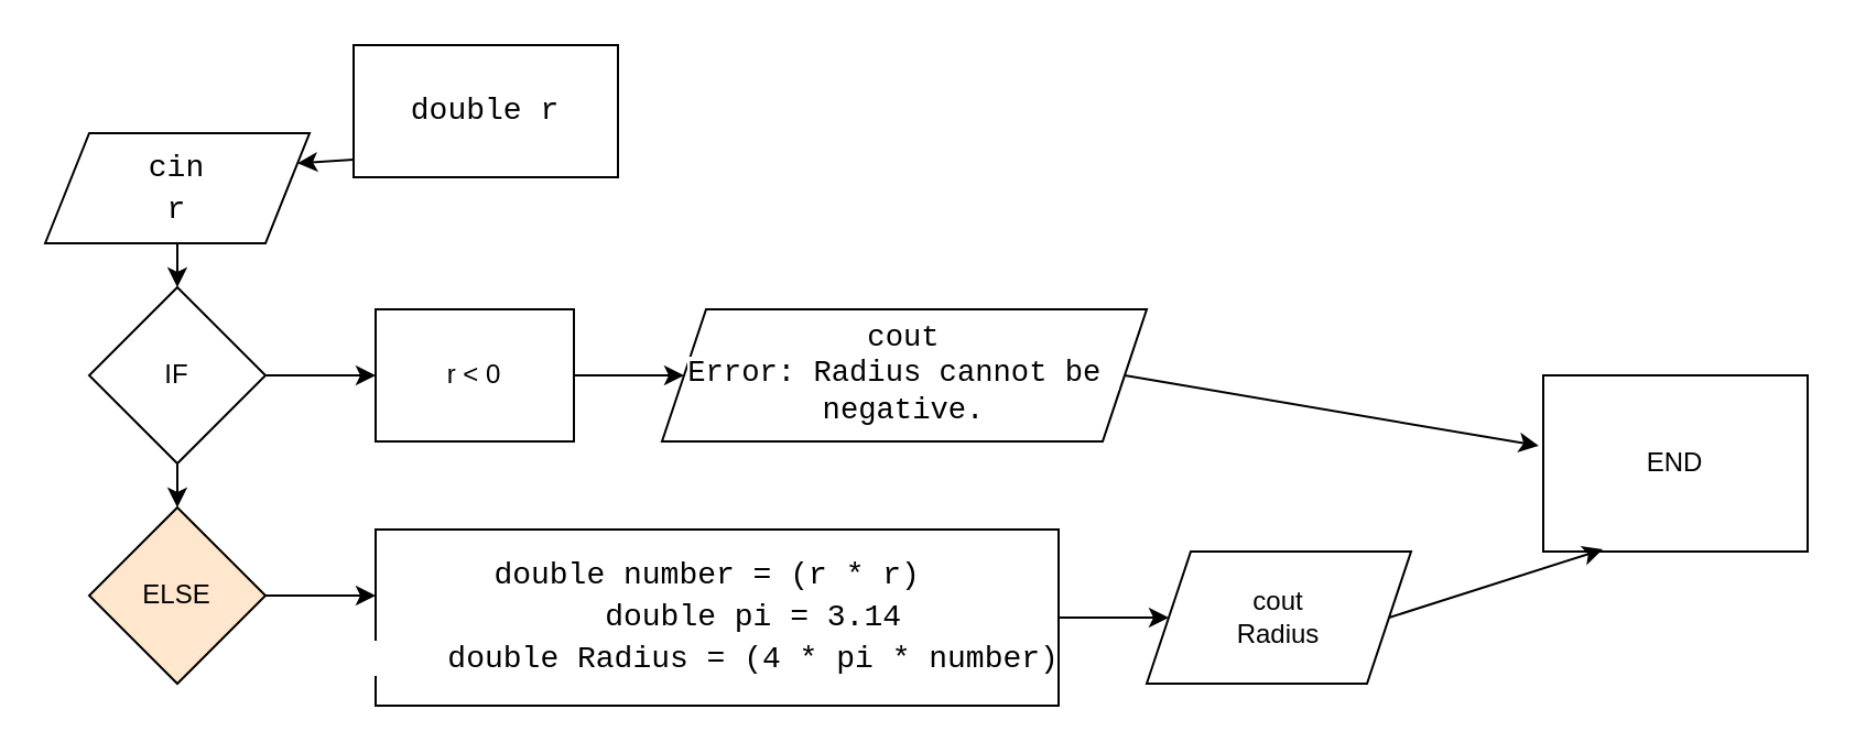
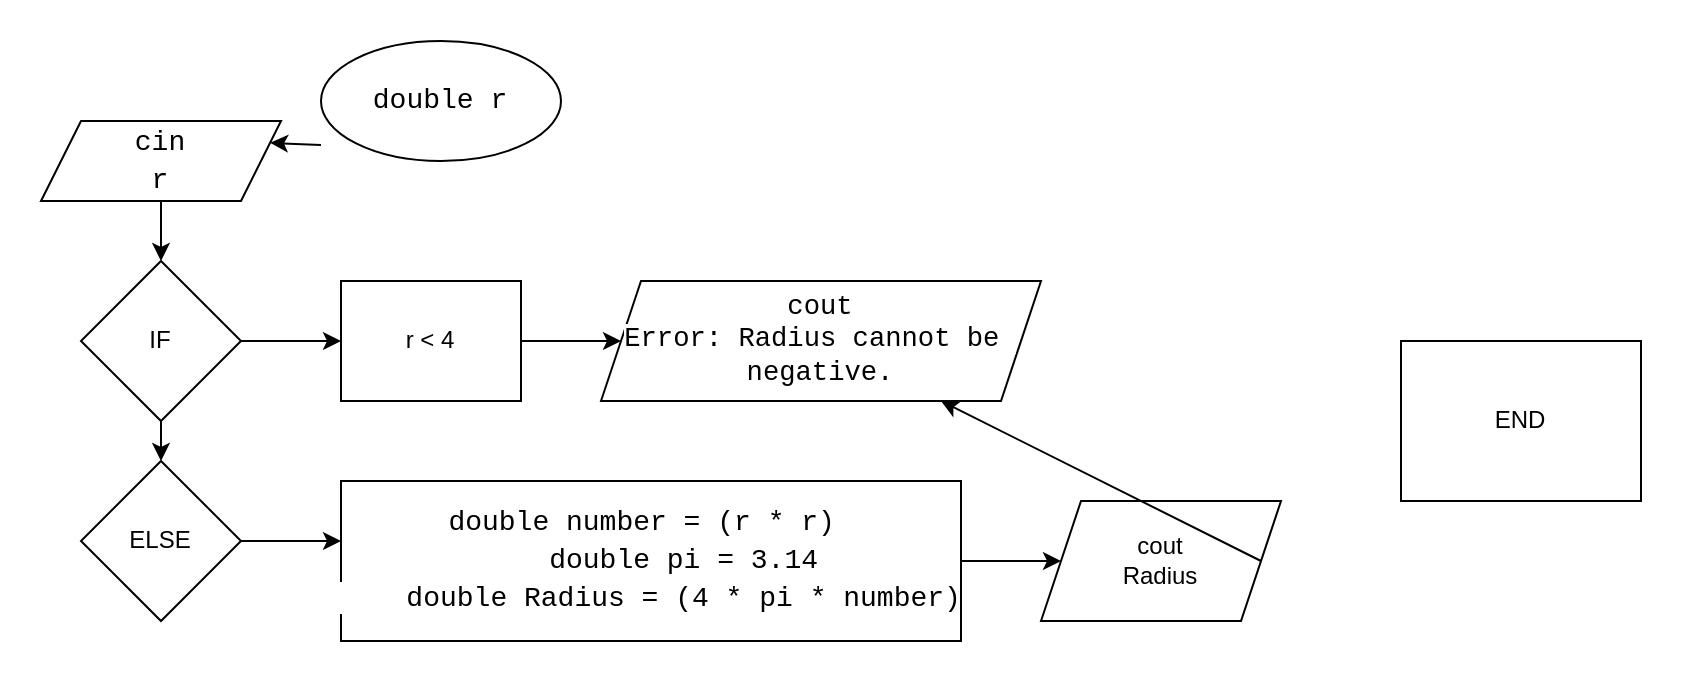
- <mxCell id="18" value="&lt;span style=&quot;font-family: Consolas, &amp;quot;Courier New&amp;quot;, monospace; font-size: 14px; white-space: pre;&quot;&gt;double r&lt;/span&gt;" style="rounded=0;whiteSpace=wrap;html=1;" vertex="1" parent="1"><mxGeometry x="160" y="20" width="120" height="60" as="geometry" /></mxCell>
+ <mxCell id="18" value="&lt;span style=&quot;font-family: Consolas, &amp;quot;Courier New&amp;quot;, monospace; font-size: 14px; white-space: pre;&quot;&gt;double r&lt;/span&gt;" style="ellipse;whiteSpace=wrap;html=1;" vertex="1" parent="1"><mxGeometry x="160" y="20" width="120" height="60" as="geometry" /></mxCell>
- <mxCell id="2" value="&lt;div style=&quot;font-family: Consolas, &amp;quot;Courier New&amp;quot;, monospace; font-weight: normal; font-size: 14px; line-height: 19px; white-space: pre;&quot;&gt;&lt;div style=&quot;&quot;&gt;cin&lt;/div&gt;&lt;div style=&quot;&quot;&gt;r&lt;/div&gt;&lt;/div&gt;" style="shape=parallelogram;perimeter=parallelogramPerimeter;whiteSpace=wrap;html=1;fixedSize=1;" parent="1" vertex="1"><mxGeometry y="60" width="120" height="50" as="geometry" x="20" /></mxCell>
+ <mxCell id="2" value="&lt;div style=&quot;font-family: Consolas, &amp;quot;Courier New&amp;quot;, monospace; font-weight: normal; font-size: 14px; line-height: 19px; white-space: pre;&quot;&gt;&lt;div style=&quot;&quot;&gt;cin&lt;/div&gt;&lt;div style=&quot;&quot;&gt;r&lt;/div&gt;&lt;/div&gt;" style="shape=parallelogram;perimeter=parallelogramPerimeter;whiteSpace=wrap;html=1;fixedSize=1;" parent="1" vertex="1"><mxGeometry x="20" y="60" width="120" height="40" as="geometry" /></mxCell>
- <mxCell id="9" value="r &amp;lt; 0" style="rounded=0;whiteSpace=wrap;html=1;" parent="1" vertex="1"><mxGeometry x="170" y="140" width="90" height="60" as="geometry" /></mxCell>
+ <mxCell id="9" value="r &amp;lt; 4" style="rounded=0;whiteSpace=wrap;html=1;" parent="1" vertex="1"><mxGeometry x="170" y="140" width="90" height="60" as="geometry" /></mxCell>
- <mxCell id="16" value="" style="endArrow=classic;html=1;rounded=0;exitX=1;exitY=0.5;exitDx=0;exitDy=0;entryX=-0.017;entryY=0.4;entryDx=0;entryDy=0;entryPerimeter=0;" parent="1" source="11" target="15" edge="1"><mxGeometry width="50" height="50" relative="1" as="geometry"><mxPoint x="520" y="240" as="sourcePoint" /><mxPoint x="570" y="190" as="targetPoint" /></mxGeometry></mxCell>
- <mxCell id="17" value="" style="endArrow=classic;html=1;rounded=0;exitX=1;exitY=0.5;exitDx=0;exitDy=0;entryX=0.225;entryY=0.988;entryDx=0;entryDy=0;entryPerimeter=0;" parent="1" source="14" target="15" edge="1"><mxGeometry width="50" height="50" relative="1" as="geometry"><mxPoint x="520" y="240" as="sourcePoint" /><mxPoint x="570" y="190" as="targetPoint" /></mxGeometry></mxCell>
+ <mxCell id="17" value="" style="endArrow=classic;html=1;rounded=0;exitX=1;exitY=0.5;exitDx=0;exitDy=0;" parent="1" source="14" target="11" edge="1"><mxGeometry width="50" height="50" relative="1" as="geometry"><mxPoint x="520" y="240" as="sourcePoint" /><mxPoint x="570" y="190" as="targetPoint" /></mxGeometry></mxCell>
- <mxCell id="7" value="ELSE" style="rhombus;whiteSpace=wrap;html=1;fillColor=#ffe6cc;" parent="1" vertex="1"><mxGeometry x="40" y="230" width="80" height="80" as="geometry" /></mxCell>
+ <mxCell id="7" value="ELSE" style="rhombus;whiteSpace=wrap;html=1;" parent="1" vertex="1"><mxGeometry x="40" y="230" width="80" height="80" as="geometry" /></mxCell>
